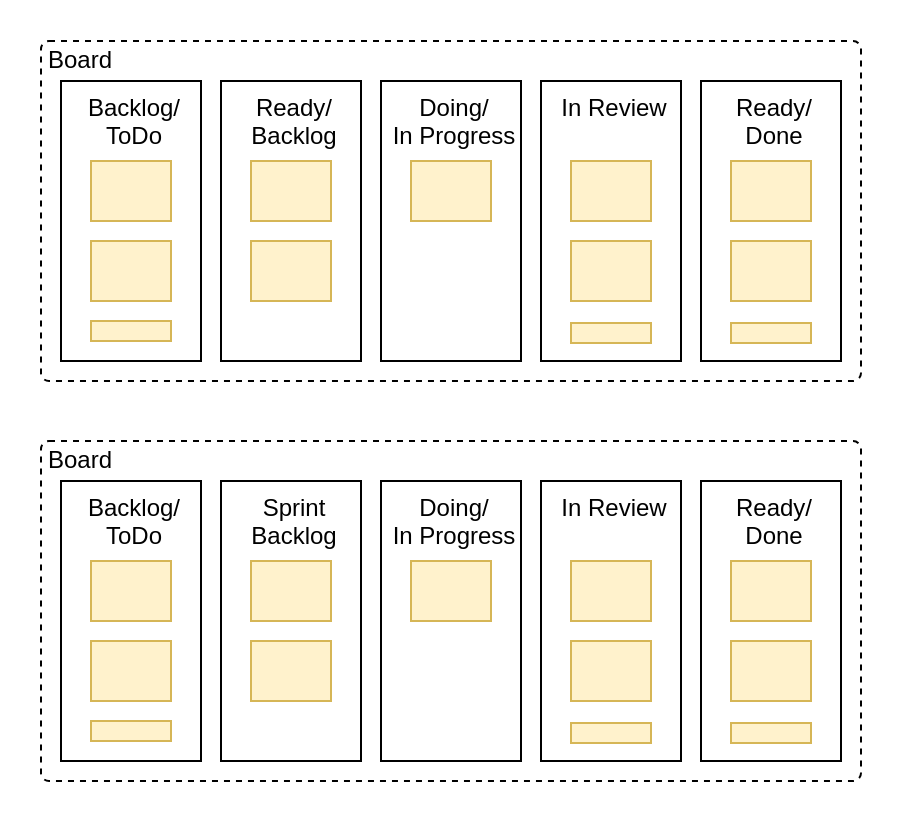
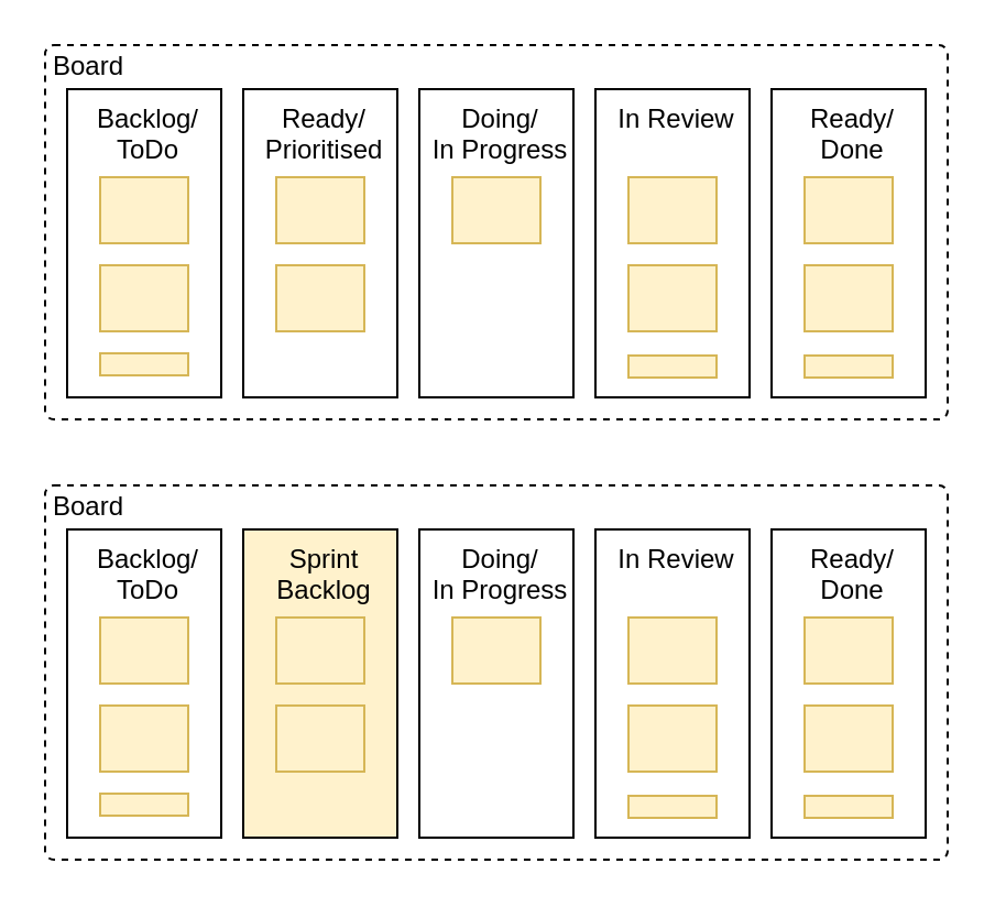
- <mxCell id="4" value="Ready/&lt;br&gt;Backlog" style="rounded=0;whiteSpace=wrap;html=1;spacingBottom=0;spacingLeft=4;align=center;verticalAlign=top;" vertex="1" parent="2"><mxGeometry x="90" y="20" width="70" height="140" as="geometry" /></mxCell>
+ <mxCell id="4" value="Ready/&lt;br&gt;Prioritised" style="rounded=0;whiteSpace=wrap;html=1;spacingBottom=0;spacingLeft=4;align=center;verticalAlign=top;" vertex="1" parent="2"><mxGeometry x="90" y="20" width="70" height="140" as="geometry" /></mxCell>
- <mxCell id="22" value="Sprint Backlog" style="rounded=0;whiteSpace=wrap;html=1;spacingBottom=0;spacingLeft=4;align=center;verticalAlign=top;" vertex="1" parent="20"><mxGeometry x="90" y="20" width="70" height="140" as="geometry" /></mxCell>
+ <mxCell id="22" value="Sprint Backlog" style="rounded=0;whiteSpace=wrap;html=1;spacingBottom=0;spacingLeft=4;align=center;verticalAlign=top;fillColor=#fff2cc;" vertex="1" parent="20"><mxGeometry x="90" y="20" width="70" height="140" as="geometry" /></mxCell>
